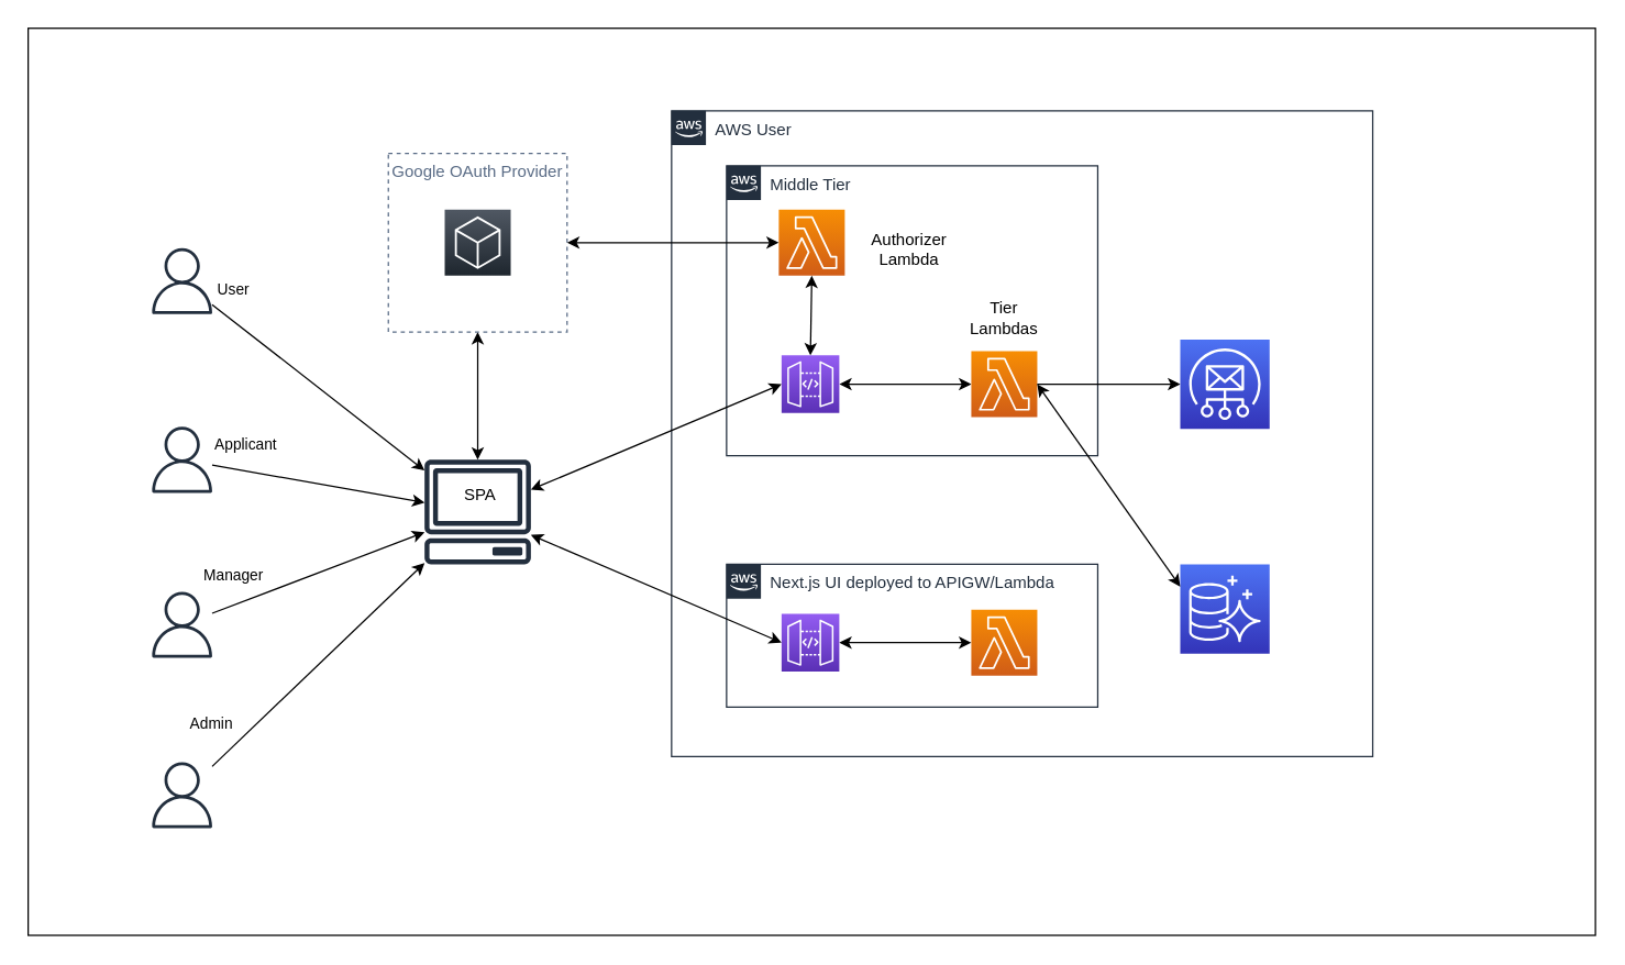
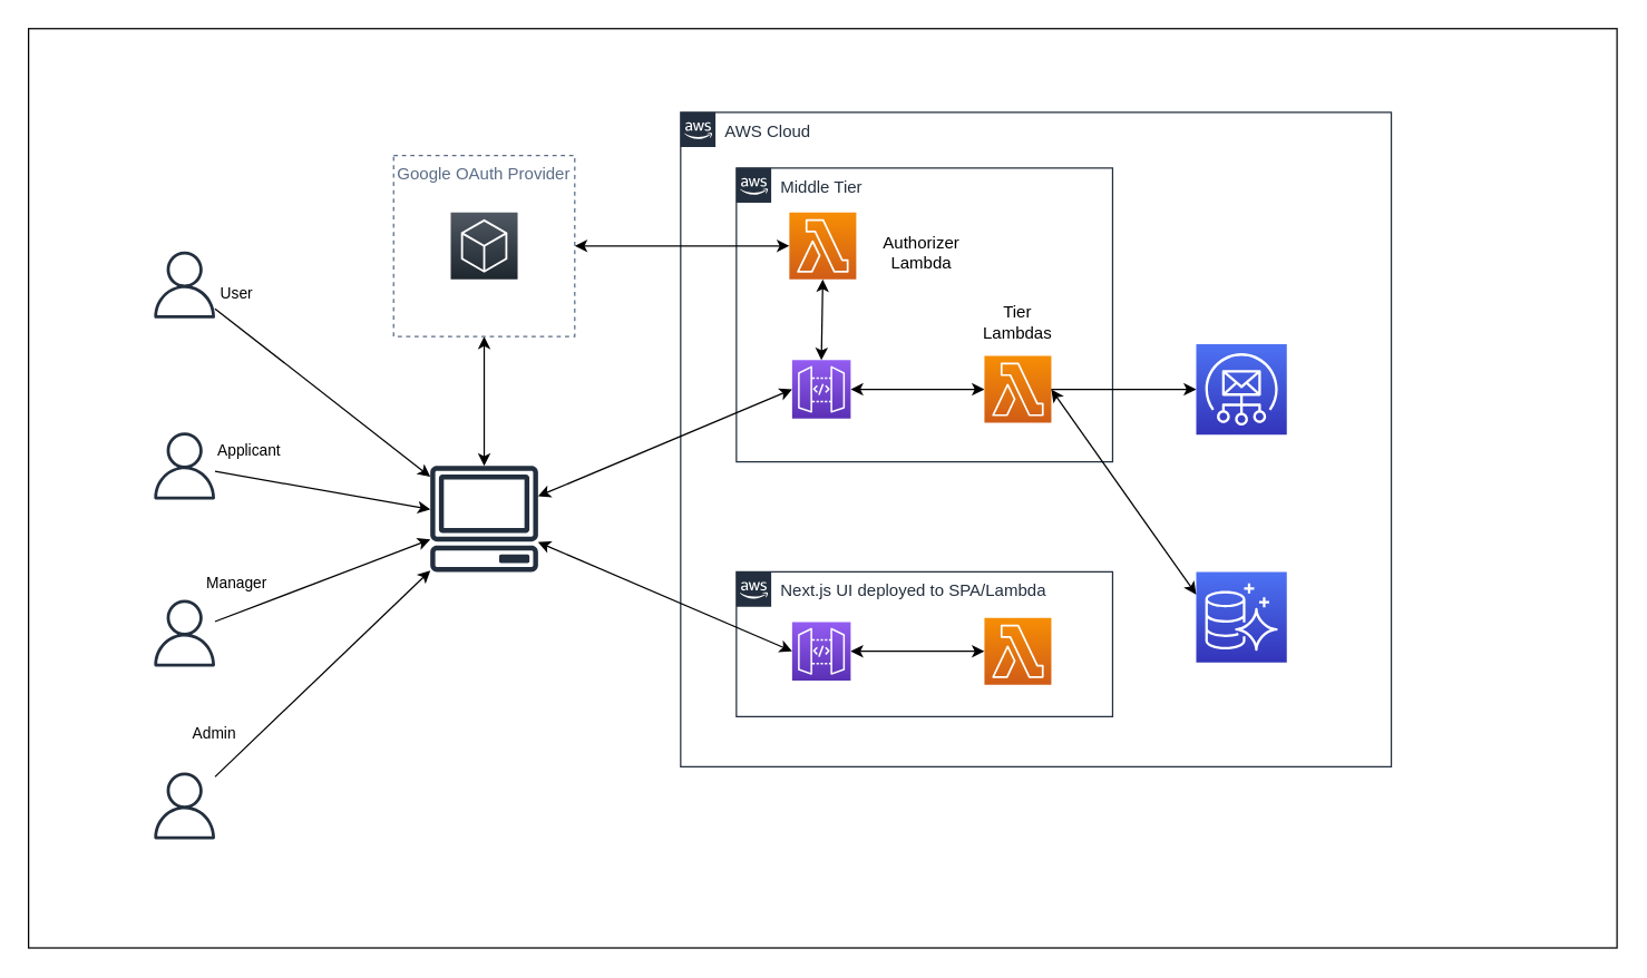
- <mxCell id="3" value="AWS User" style="points=[[0,0],[0.25,0],[0.5,0],[0.75,0],[1,0],[1,0.25],[1,0.5],[1,0.75],[1,1],[0.75,1],[0.5,1],[0.25,1],[0,1],[0,0.75],[0,0.5],[0,0.25]];outlineConnect=0;gradientColor=none;html=1;whiteSpace=wrap;fontSize=12;fontStyle=0;shape=mxgraph.aws4.group;grIcon=mxgraph.aws4.group_aws_cloud_alt;strokeColor=#232F3E;verticalAlign=top;align=left;spacingLeft=30;fontColor=#232F3E;dashed=0;" parent="1" vertex="1"><mxGeometry x="488" y="80" width="510" height="470" as="geometry" /></mxCell>
+ <mxCell id="3" value="AWS Cloud" style="points=[[0,0],[0.25,0],[0.5,0],[0.75,0],[1,0],[1,0.25],[1,0.5],[1,0.75],[1,1],[0.75,1],[0.5,1],[0.25,1],[0,1],[0,0.75],[0,0.5],[0,0.25]];outlineConnect=0;gradientColor=none;html=1;whiteSpace=wrap;fontSize=12;fontStyle=0;shape=mxgraph.aws4.group;grIcon=mxgraph.aws4.group_aws_cloud_alt;strokeColor=#232F3E;verticalAlign=top;align=left;spacingLeft=30;fontColor=#232F3E;dashed=0;" parent="1" vertex="1"><mxGeometry x="488" y="80" width="510" height="470" as="geometry" /></mxCell>
- <mxCell id="25" value="SPA" style="text;html=1;strokeColor=none;fillColor=none;align=center;verticalAlign=middle;whiteSpace=wrap;rounded=0;" parent="23" vertex="1"><mxGeometry x="21" y="16" width="40" height="20" as="geometry" /></mxCell>
- <mxCell id="5" value="Next.js UI deployed to APIGW/Lambda" style="points=[[0,0],[0.25,0],[0.5,0],[0.75,0],[1,0],[1,0.25],[1,0.5],[1,0.75],[1,1],[0.75,1],[0.5,1],[0.25,1],[0,1],[0,0.75],[0,0.5],[0,0.25]];outlineConnect=0;gradientColor=none;html=1;whiteSpace=wrap;fontSize=12;fontStyle=0;shape=mxgraph.aws4.group;grIcon=mxgraph.aws4.group_aws_cloud_alt;strokeColor=#232F3E;verticalAlign=top;align=left;spacingLeft=30;fontColor=#232F3E;dashed=0;" parent="1" vertex="1"><mxGeometry x="528" y="410" width="270" height="104" as="geometry" /></mxCell>
+ <mxCell id="5" value="Next.js UI deployed to SPA/Lambda" style="points=[[0,0],[0.25,0],[0.5,0],[0.75,0],[1,0],[1,0.25],[1,0.5],[1,0.75],[1,1],[0.75,1],[0.5,1],[0.25,1],[0,1],[0,0.75],[0,0.5],[0,0.25]];outlineConnect=0;gradientColor=none;html=1;whiteSpace=wrap;fontSize=12;fontStyle=0;shape=mxgraph.aws4.group;grIcon=mxgraph.aws4.group_aws_cloud_alt;strokeColor=#232F3E;verticalAlign=top;align=left;spacingLeft=30;fontColor=#232F3E;dashed=0;" parent="1" vertex="1"><mxGeometry x="528" y="410" width="270" height="104" as="geometry" /></mxCell>
